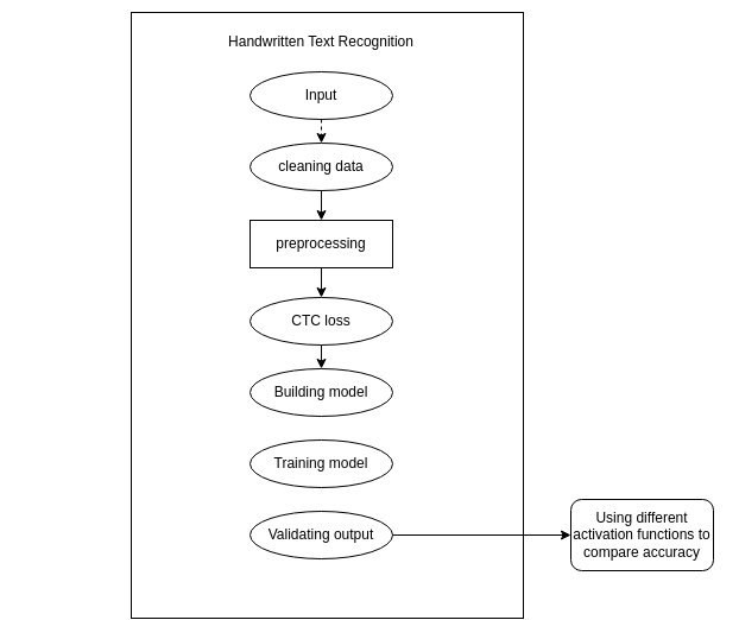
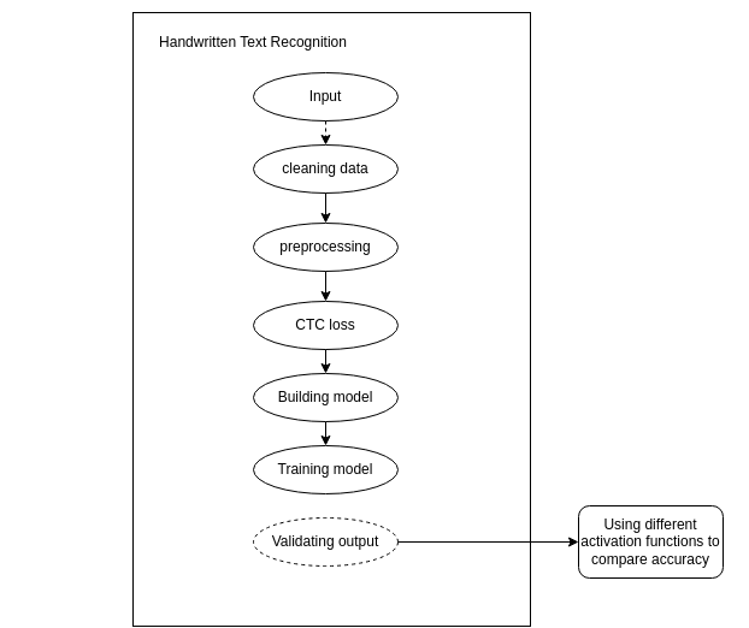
- <mxCell id="15" value="Handwritten Text Recognition" style="text;html=1;strokeColor=none;fillColor=none;align=center;verticalAlign=middle;whiteSpace=wrap;rounded=0;" vertex="1" parent="1"><mxGeometry x="175" y="20" width="190" height="30" as="geometry" /></mxCell>
+ <mxCell id="15" value="Handwritten Text Recognition" style="text;html=1;strokeColor=none;fillColor=none;align=center;verticalAlign=middle;whiteSpace=wrap;rounded=0;" vertex="1" parent="1"><mxGeometry x="115" y="20" width="190" height="30" as="geometry" /></mxCell>
- <mxCell id="5" value="preprocessing" style="whiteSpace=wrap;html=1;rounded=0;" vertex="1" parent="1"><mxGeometry x="210" y="185" width="120" height="40" as="geometry" /></mxCell>
+ <mxCell id="5" value="preprocessing" style="ellipse;whiteSpace=wrap;html=1;" vertex="1" parent="1"><mxGeometry x="210" y="185" width="120" height="40" as="geometry" /></mxCell>
+ <mxCell id="14" value="" style="endArrow=classic;html=1;rounded=0;exitX=0.5;exitY=1;exitDx=0;exitDy=0;entryX=0.5;entryY=0;entryDx=0;entryDy=0;" edge="1" parent="1" source="8" target="9"><mxGeometry width="50" height="50" relative="1" as="geometry"><mxPoint x="270" y="270" as="sourcePoint" /><mxPoint x="320" y="220" as="targetPoint" /></mxGeometry></mxCell>
- <mxCell id="10" value="Validating output" style="ellipse;whiteSpace=wrap;html=1;" vertex="1" parent="1"><mxGeometry x="210" y="430" width="120" height="40" as="geometry" /></mxCell>
+ <mxCell id="10" value="Validating output" style="ellipse;whiteSpace=wrap;html=1;dashed=1;" vertex="1" parent="1"><mxGeometry x="210" y="430" width="120" height="40" as="geometry" /></mxCell>
